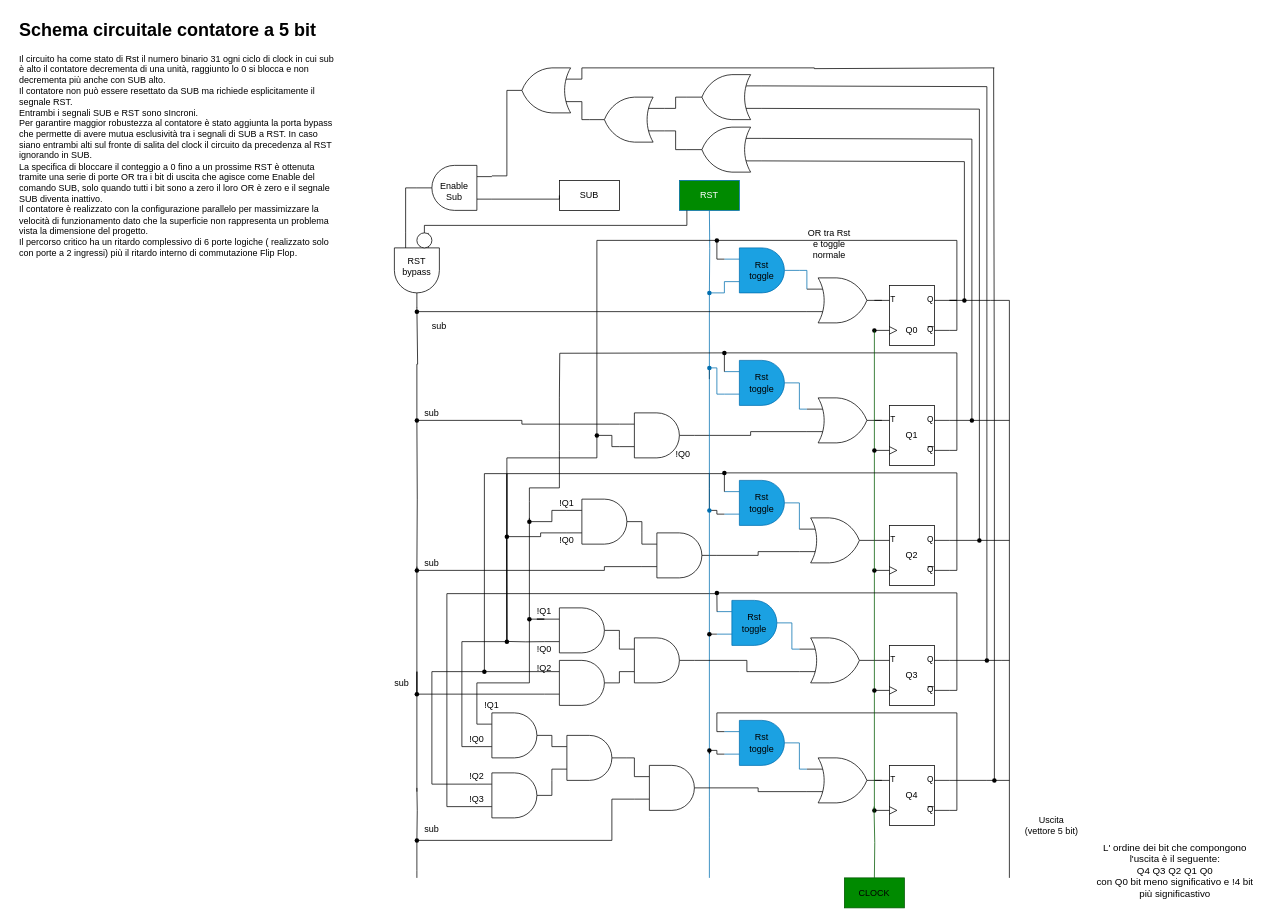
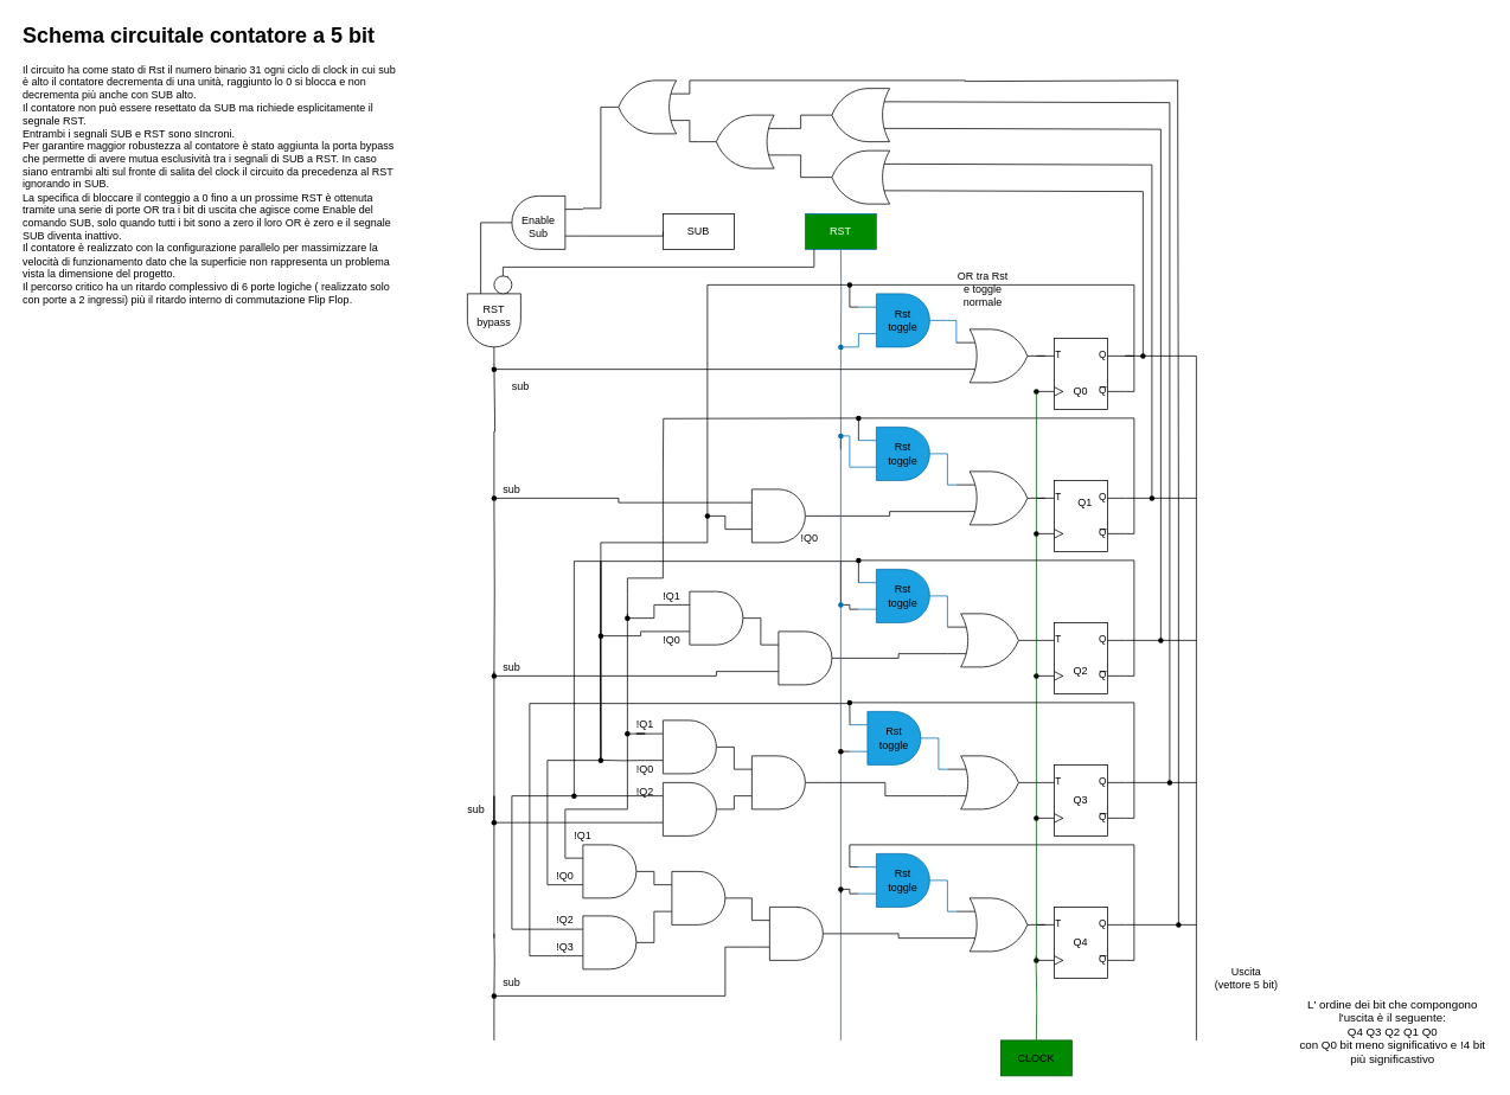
- <mxCell id="61" value="Q1" style="text;html=1;strokeColor=none;fillColor=none;align=center;verticalAlign=middle;whiteSpace=wrap;rounded=0;" vertex="1" parent="1"><mxGeometry x="1185" y="565" width="60" height="30" as="geometry" /></mxCell>
+ <mxCell id="61" value="Q1" style="text;html=1;strokeColor=none;fillColor=none;align=center;verticalAlign=middle;whiteSpace=wrap;rounded=0;" vertex="1" parent="1"><mxGeometry x="1190" y="550" width="60" height="30" as="geometry" /></mxCell>
- <mxCell id="62" value="Q2" style="text;html=1;strokeColor=none;fillColor=none;align=center;verticalAlign=middle;whiteSpace=wrap;rounded=0;" vertex="1" parent="1"><mxGeometry x="1185" y="725" width="60" height="30" as="geometry" /></mxCell>
+ <mxCell id="62" value="Q2" style="text;html=1;strokeColor=none;fillColor=none;align=center;verticalAlign=middle;whiteSpace=wrap;rounded=0;" vertex="1" parent="1"><mxGeometry x="1185" y="740" width="60" height="30" as="geometry" /></mxCell>
